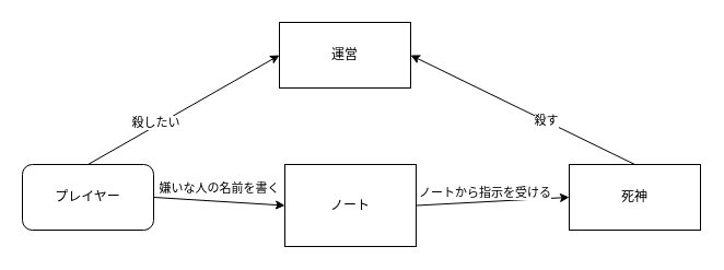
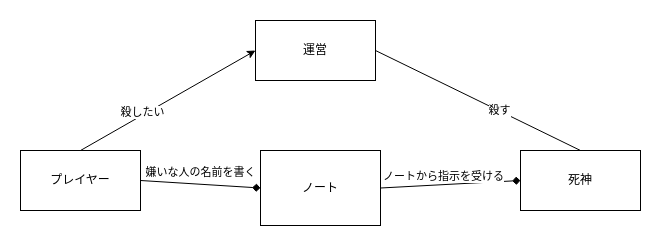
- <mxCell id="10" style="edgeStyle=none;html=1;exitX=0.5;exitY=0;exitDx=0;exitDy=0;entryX=1;entryY=0.5;entryDx=0;entryDy=0;" parent="1" source="12" target="13" edge="1"><mxGeometry relative="1" as="geometry" /></mxCell>
+ <mxCell id="10" style="edgeStyle=none;html=1;exitX=0.5;exitY=0;exitDx=0;exitDy=0;entryX=1;entryY=0.5;entryDx=0;entryDy=0;endArrow=none;" parent="1" source="12" target="13" edge="1"><mxGeometry relative="1" as="geometry" /></mxCell>
- <mxCell id="6" value="プレイヤー" style="whiteSpace=wrap;html=1;rounded=1;" parent="1" vertex="1"><mxGeometry x="20" y="150" width="120" height="60" as="geometry" /></mxCell>
+ <mxCell id="6" value="プレイヤー" style="whiteSpace=wrap;html=1;" parent="1" vertex="1"><mxGeometry x="20" y="150" width="120" height="60" as="geometry" /></mxCell>
- <mxCell id="7" style="edgeStyle=none;html=1;exitX=1;exitY=0.5;exitDx=0;exitDy=0;entryX=0;entryY=0.5;entryDx=0;entryDy=0;" parent="1" source="9" target="12" edge="1"><mxGeometry relative="1" as="geometry" /></mxCell>
+ <mxCell id="7" style="edgeStyle=none;html=1;exitX=1;exitY=0.5;exitDx=0;exitDy=0;entryX=0;entryY=0.5;entryDx=0;entryDy=0;endArrow=diamond;" parent="1" source="9" target="12" edge="1"><mxGeometry relative="1" as="geometry" /></mxCell>
- <mxCell id="4" style="edgeStyle=none;html=1;exitX=1;exitY=0.5;exitDx=0;exitDy=0;entryX=0;entryY=0.5;entryDx=0;entryDy=0;" parent="1" source="6" target="9" edge="1"><mxGeometry relative="1" as="geometry" /></mxCell>
+ <mxCell id="4" style="edgeStyle=none;html=1;exitX=1;exitY=0.5;exitDx=0;exitDy=0;entryX=0;entryY=0.5;entryDx=0;entryDy=0;endArrow=diamond;" parent="1" source="6" target="9" edge="1"><mxGeometry relative="1" as="geometry" /></mxCell>
